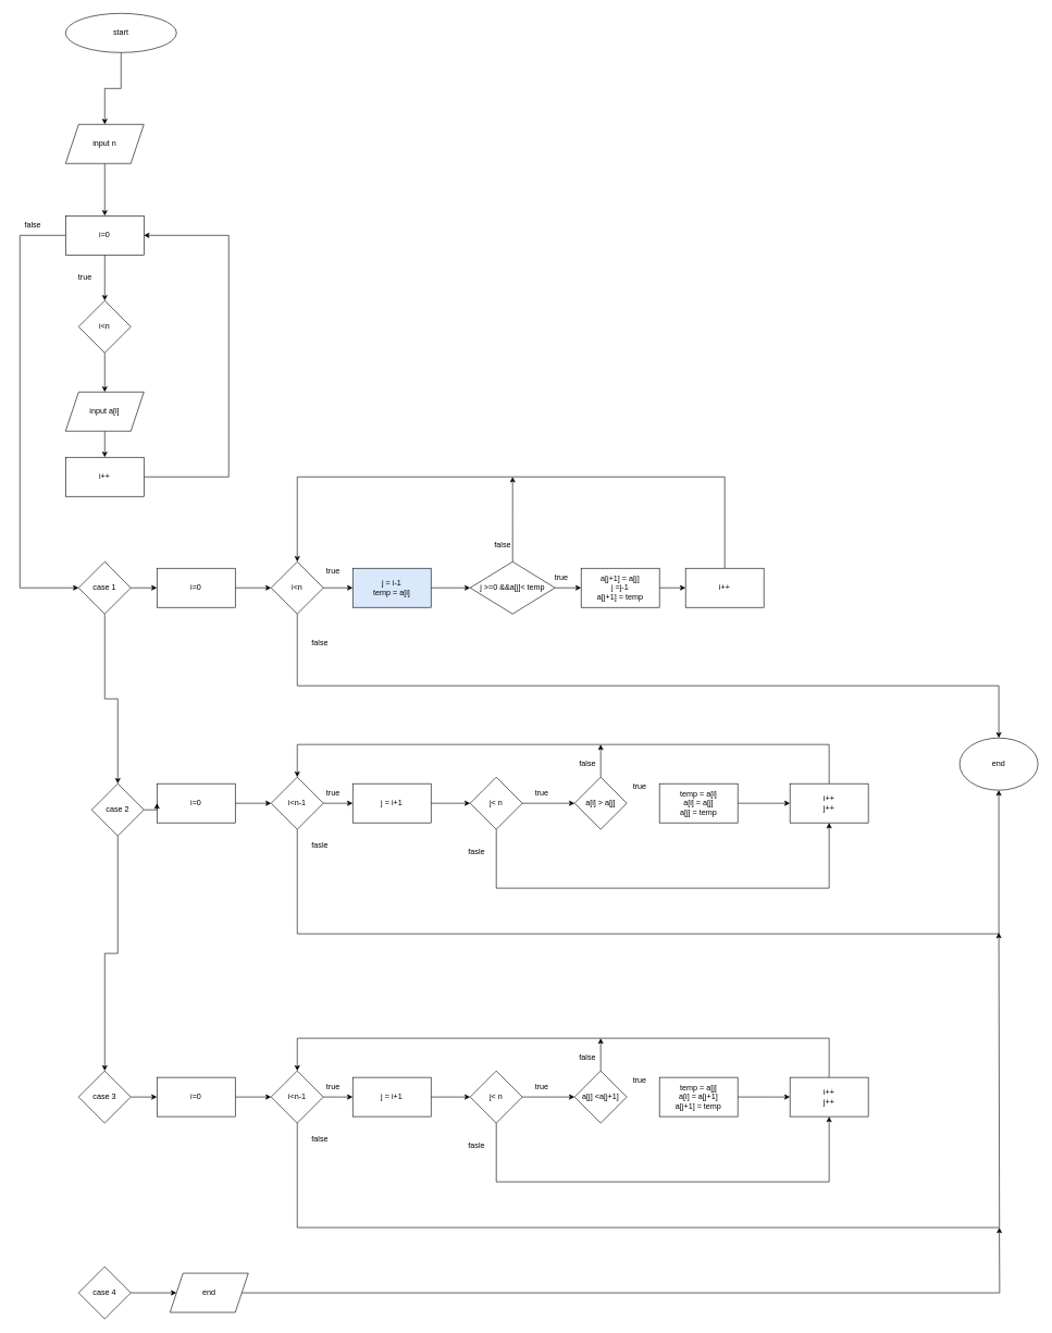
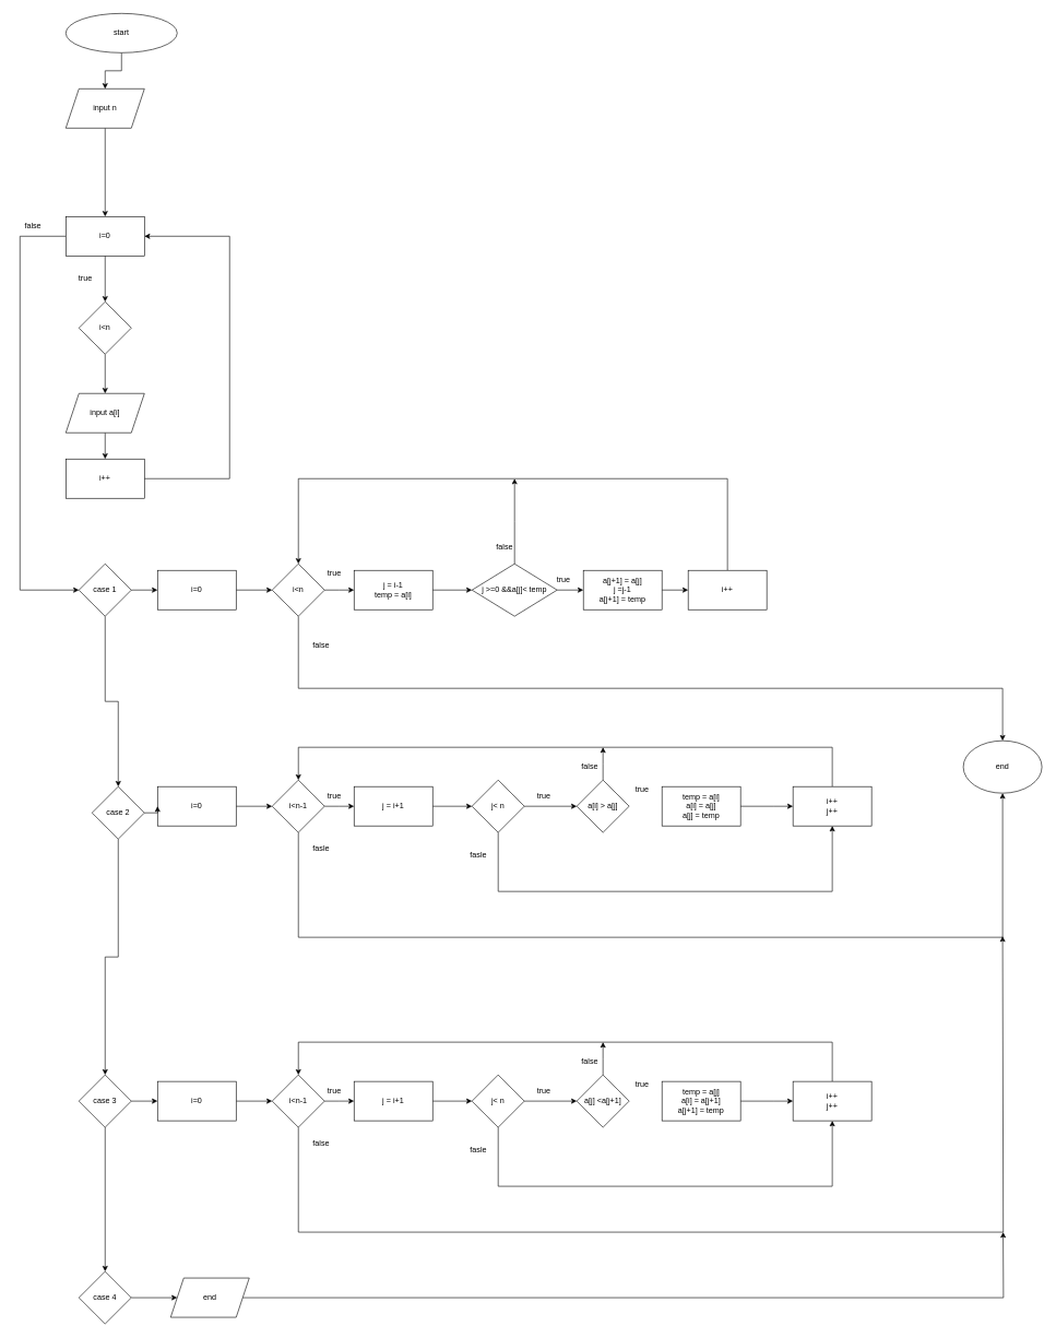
- <mxCell id="5" value="input n" style="shape=parallelogram;perimeter=parallelogramPerimeter;whiteSpace=wrap;html=1;fixedSize=1;" vertex="1" parent="1"><mxGeometry x="100" y="190" width="120" height="60" as="geometry" /></mxCell>
+ <mxCell id="5" value="input n" style="shape=parallelogram;perimeter=parallelogramPerimeter;whiteSpace=wrap;html=1;fixedSize=1;" vertex="1" parent="1"><mxGeometry x="100" y="135" width="120" height="60" as="geometry" /></mxCell>
- <mxCell id="26" value="j = i-1&lt;br&gt;temp = a[i]" style="whiteSpace=wrap;html=1;rounded=0;fillColor=#dae8fc;" vertex="1" parent="1"><mxGeometry x="540" y="870" width="120" height="60" as="geometry" /></mxCell>
+ <mxCell id="26" value="j = i-1&lt;br&gt;temp = a[i]" style="whiteSpace=wrap;html=1;rounded=0;" vertex="1" parent="1"><mxGeometry x="540" y="870" width="120" height="60" as="geometry" /></mxCell>
+ <mxCell id="65" value="" style="edgeStyle=orthogonalEdgeStyle;rounded=0;orthogonalLoop=1;jettySize=auto;html=1;" edge="1" parent="1" source="66" target="90"><mxGeometry relative="1" as="geometry" /></mxCell>
